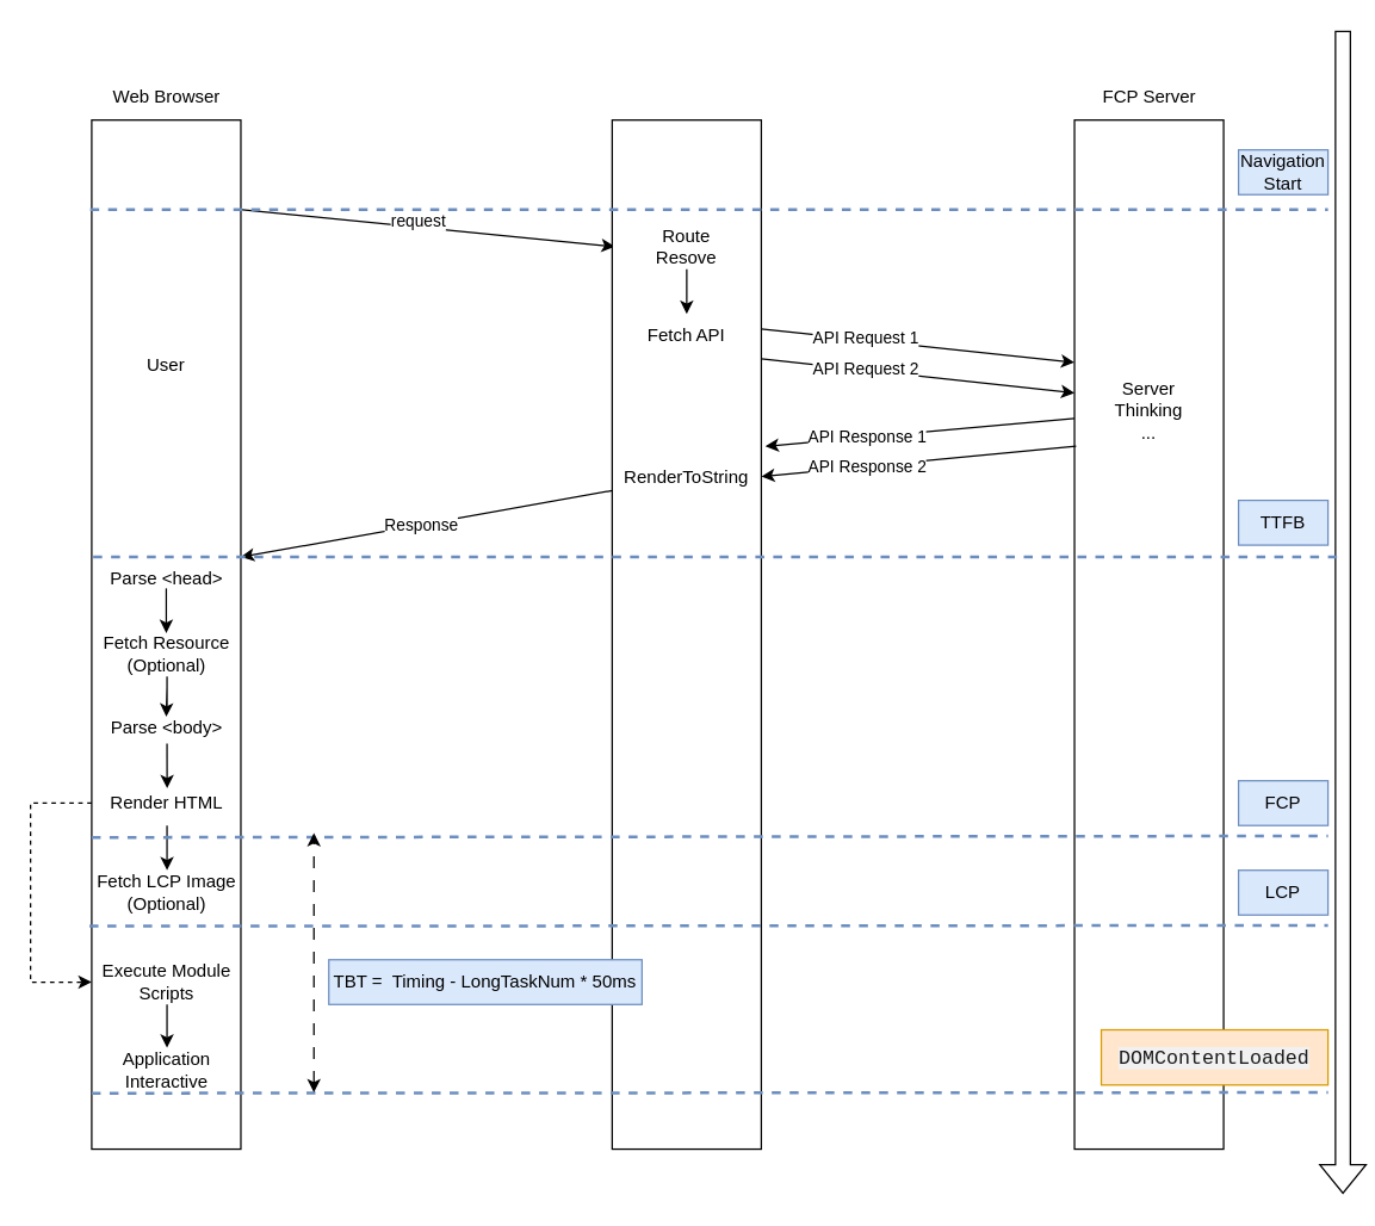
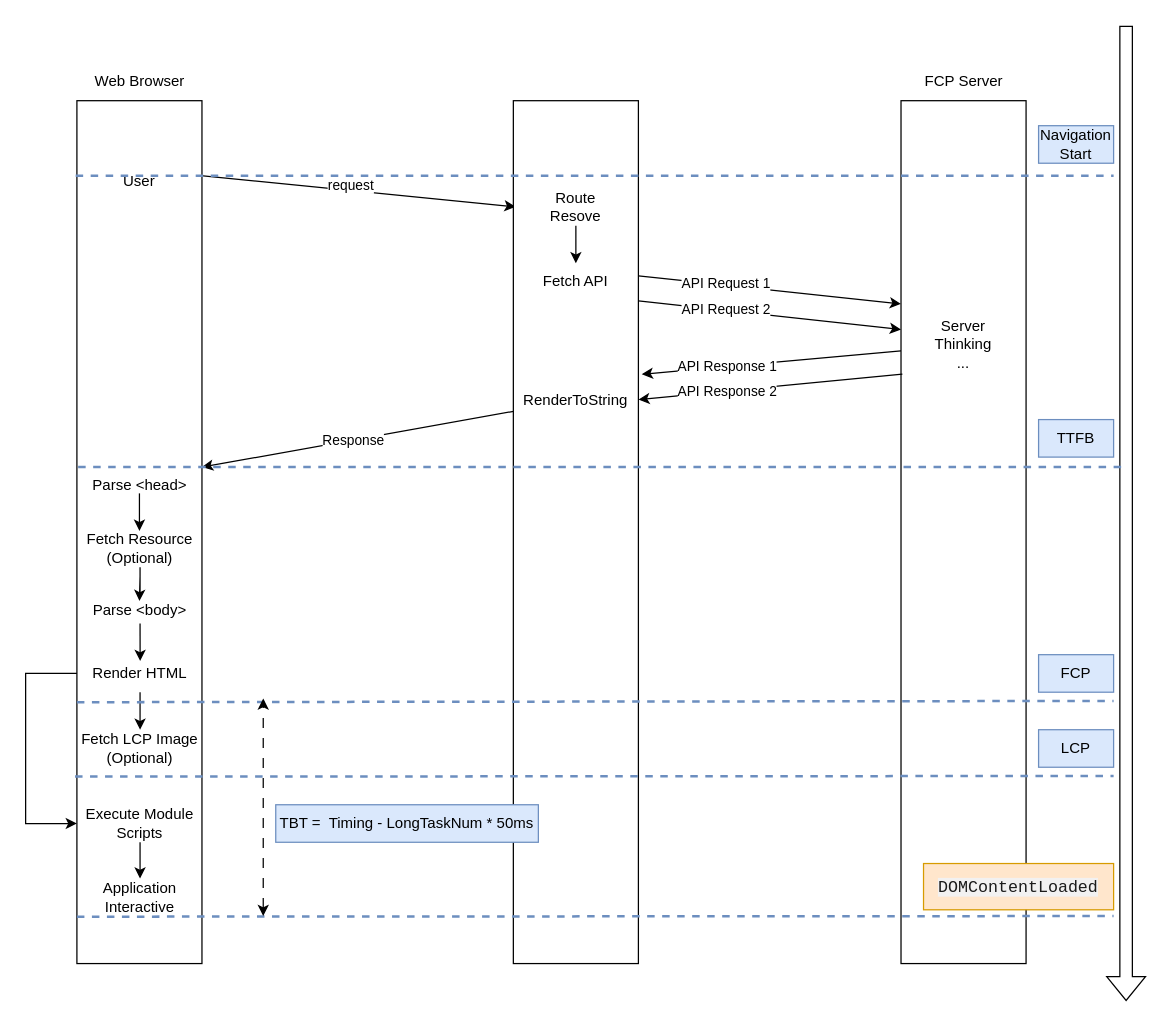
- <mxCell id="9" value="User" style="text;html=1;align=center;verticalAlign=middle;whiteSpace=wrap;rounded=0;" parent="1" vertex="1"><mxGeometry x="81" y="230" width="60" height="30" as="geometry" /></mxCell>
+ <mxCell id="9" value="User" style="text;html=1;align=center;verticalAlign=middle;whiteSpace=wrap;rounded=0;" parent="1" vertex="1"><mxGeometry x="81" y="130" width="60" height="30" as="geometry" /></mxCell>
- <mxCell id="18" style="edgeStyle=orthogonalEdgeStyle;rounded=0;orthogonalLoop=1;jettySize=auto;html=1;dashed=1;" parent="1" source="19" target="31" edge="1"><mxGeometry relative="1" as="geometry"><mxPoint x="70.524" y="538" as="sourcePoint" /><mxPoint x="-40" y="660" as="targetPoint" /><Array as="points"><mxPoint x="20" y="538" /><mxPoint x="20" y="658" /></Array></mxGeometry></mxCell>
+ <mxCell id="18" style="edgeStyle=orthogonalEdgeStyle;rounded=0;orthogonalLoop=1;jettySize=auto;html=1;" parent="1" source="19" target="31" edge="1"><mxGeometry relative="1" as="geometry"><mxPoint x="70.524" y="538" as="sourcePoint" /><mxPoint x="-40" y="660" as="targetPoint" /><Array as="points"><mxPoint x="20" y="538" /><mxPoint x="20" y="658" /></Array></mxGeometry></mxCell>
